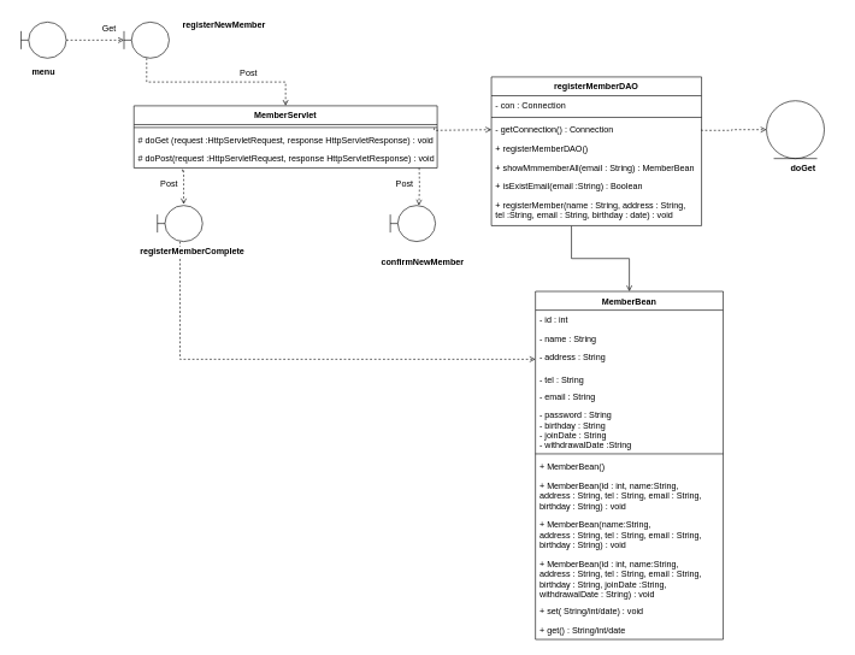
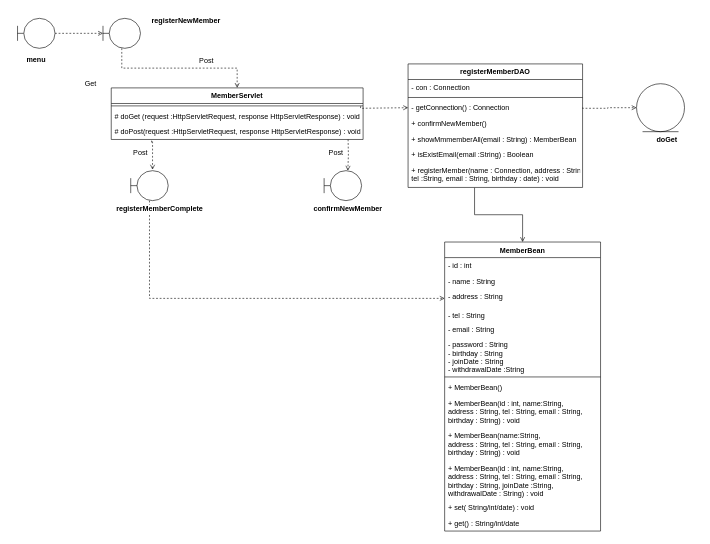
- <mxCell id="32" value="Get" style="text;html=1;strokeColor=none;fillColor=none;align=center;verticalAlign=middle;whiteSpace=wrap;rounded=0;" parent="1" vertex="1"><mxGeometry x="131.25" y="30" width="40" height="20" as="geometry" /></mxCell>
+ <mxCell id="32" value="Get" style="text;html=1;strokeColor=none;fillColor=none;align=center;verticalAlign=middle;whiteSpace=wrap;rounded=0;" parent="1" vertex="1"><mxGeometry x="131.25" y="130" width="40" height="20" as="geometry" /></mxCell>
- <mxCell id="17" value="+ registerMemberDAO() " style="text;strokeColor=none;fillColor=none;align=left;verticalAlign=top;spacingLeft=4;spacingRight=4;overflow=hidden;rotatable=0;points=[[0,0.5],[1,0.5]];portConstraint=eastwest;" parent="13" vertex="1"><mxGeometry y="86" width="291" height="26" as="geometry" /></mxCell>
+ <mxCell id="17" value="+ confirmNewMember() " style="text;strokeColor=none;fillColor=none;align=left;verticalAlign=top;spacingLeft=4;spacingRight=4;overflow=hidden;rotatable=0;points=[[0,0.5],[1,0.5]];portConstraint=eastwest;" parent="13" vertex="1"><mxGeometry y="86" width="291" height="26" as="geometry" /></mxCell>
- <mxCell id="20" value="+ registerMember(name : String, address : String,&#10;tel :String, email : String, birthday : date) : void" style="text;strokeColor=none;fillColor=none;align=left;verticalAlign=top;spacingLeft=4;spacingRight=4;overflow=hidden;rotatable=0;points=[[0,0.5],[1,0.5]];portConstraint=eastwest;" parent="13" vertex="1"><mxGeometry y="164" width="291" height="42" as="geometry" /></mxCell>
+ <mxCell id="20" value="+ registerMember(name : Connection, address : String,&#10;tel :String, email : String, birthday : date) : void" style="text;strokeColor=none;fillColor=none;align=left;verticalAlign=top;spacingLeft=4;spacingRight=4;overflow=hidden;rotatable=0;points=[[0,0.5],[1,0.5]];portConstraint=eastwest;" parent="13" vertex="1"><mxGeometry y="164" width="291" height="42" as="geometry" /></mxCell>
- <mxCell id="23" value="confirmNewMember" style="text;align=center;fontStyle=1;verticalAlign=middle;spacingLeft=3;spacingRight=3;strokeColor=none;rotatable=0;points=[[0,0.5],[1,0.5]];portConstraint=eastwest;labelBackgroundColor=#ffffff;" parent="1" vertex="1"><mxGeometry x="525" y="349" width="120" height="26" as="geometry" /></mxCell>
+ <mxCell id="23" value="confirmNewMember" style="text;align=center;fontStyle=1;verticalAlign=middle;spacingLeft=3;spacingRight=3;strokeColor=none;rotatable=0;points=[[0,0.5],[1,0.5]];portConstraint=eastwest;labelBackgroundColor=#ffffff;" parent="1" vertex="1"><mxGeometry x="520" y="334" width="120" height="26" as="geometry" /></mxCell>
